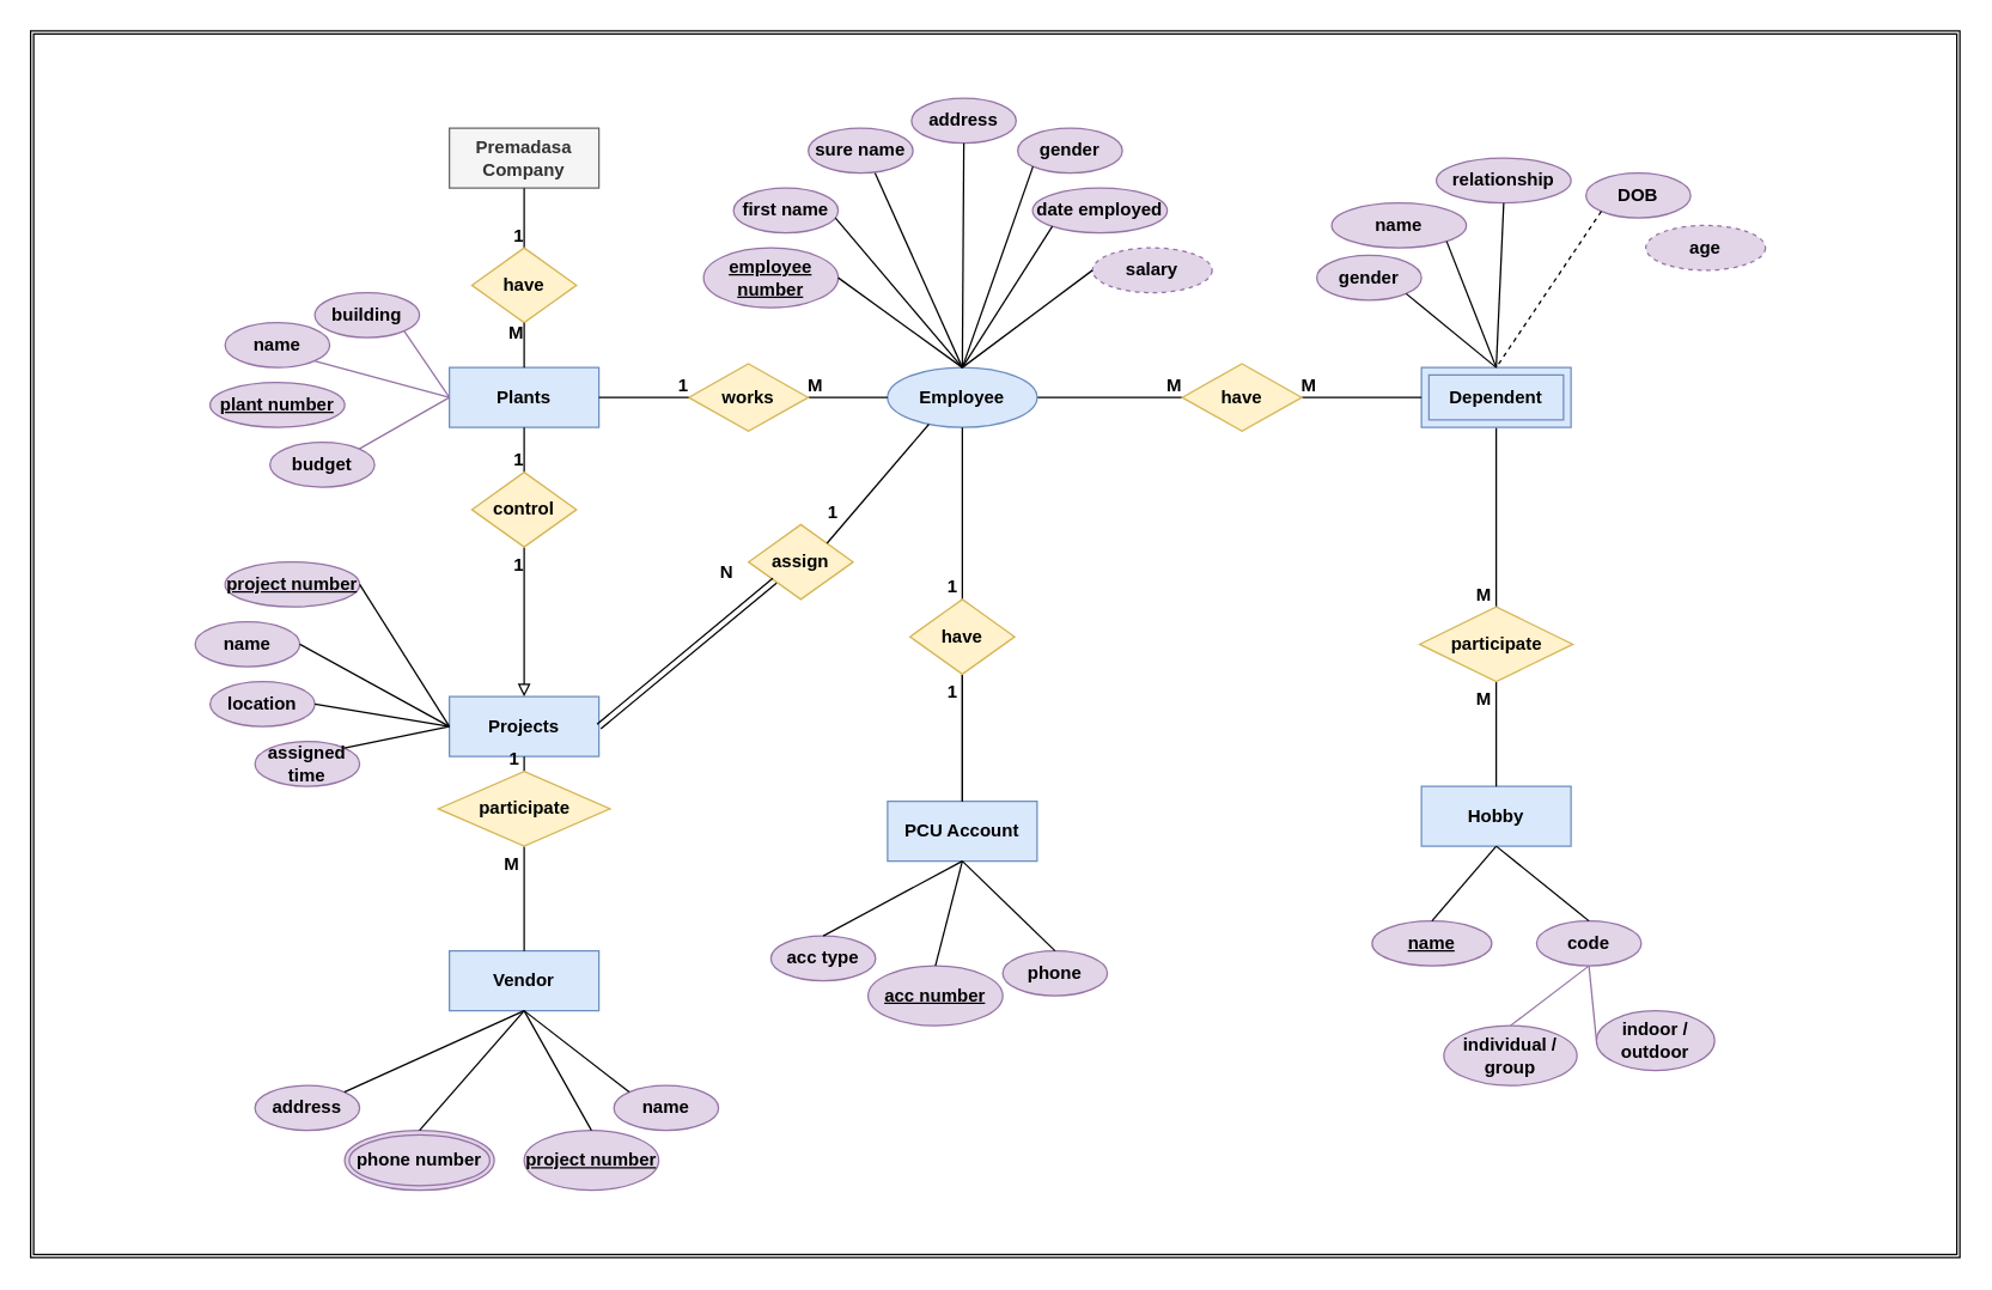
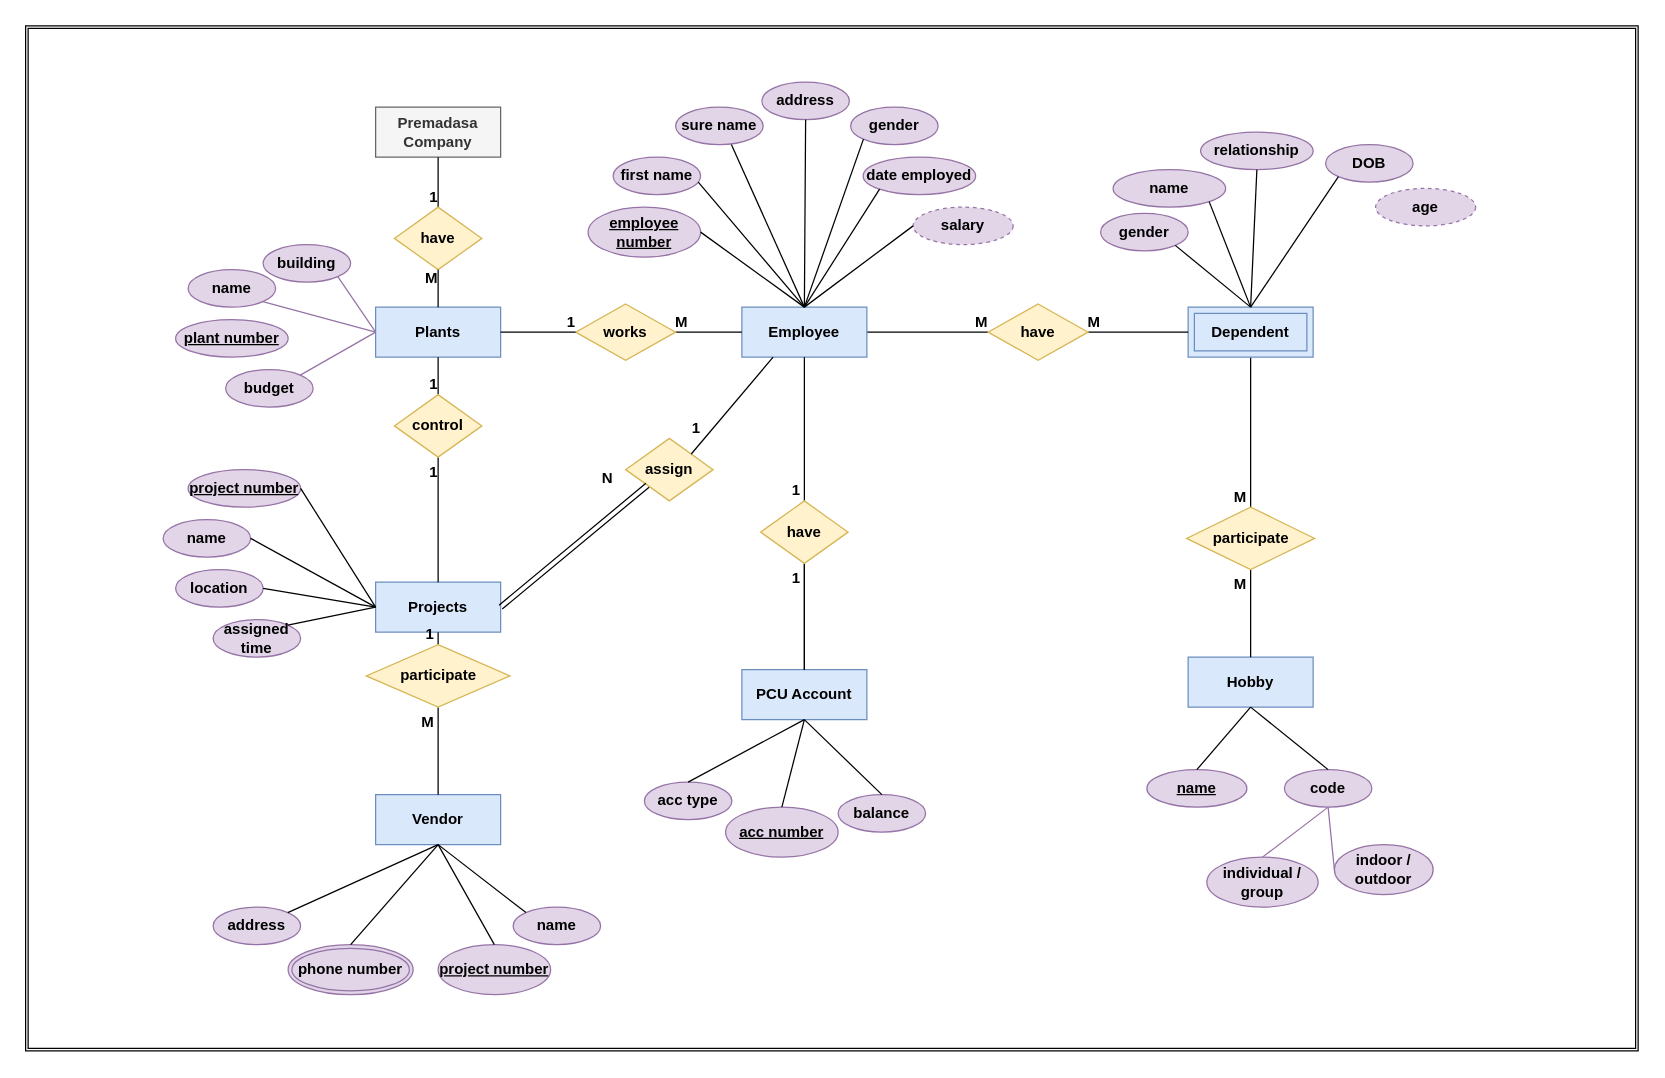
- <mxCell id="66" value="" style="endArrow=none;html=1;rounded=0;entryX=0.5;entryY=0;entryDx=0;entryDy=0;exitX=0;exitY=1;exitDx=0;exitDy=0;fontStyle=1;fontFamily=Helvetica;dashed=1;" edge="1" parent="1" source="63" target="9"><mxGeometry relative="1" as="geometry"><mxPoint x="1107" y="195" as="sourcePoint" /><mxPoint x="1020" y="242.5" as="targetPoint" /></mxGeometry></mxCell>
+ <mxCell id="66" value="" style="endArrow=none;html=1;rounded=0;entryX=0.5;entryY=0;entryDx=0;entryDy=0;exitX=0;exitY=1;exitDx=0;exitDy=0;fontStyle=1;fontFamily=Helvetica;" edge="1" parent="1" source="63" target="9"><mxGeometry relative="1" as="geometry"><mxPoint x="1107" y="195" as="sourcePoint" /><mxPoint x="1020" y="242.5" as="targetPoint" /></mxGeometry></mxCell>
- <mxCell id="5" value="Employee" style="ellipse;whiteSpace=wrap;html=1;align=center;fontStyle=1;fontFamily=Helvetica;fillColor=#dae8fc;strokeColor=#6c8ebf;" vertex="1" parent="1"><mxGeometry x="593" y="245" width="100" height="40" as="geometry" /></mxCell>
+ <mxCell id="5" value="Employee" style="whiteSpace=wrap;html=1;align=center;fontStyle=1;fontFamily=Helvetica;fillColor=#dae8fc;strokeColor=#6c8ebf;" vertex="1" parent="1"><mxGeometry x="593" y="245" width="100" height="40" as="geometry" /></mxCell>
- <mxCell id="45" style="edgeStyle=orthogonalEdgeStyle;rounded=0;orthogonalLoop=1;jettySize=auto;html=1;exitX=0.5;exitY=1;exitDx=0;exitDy=0;entryX=0.5;entryY=0;entryDx=0;entryDy=0;endArrow=block;endFill=0;fontStyle=1;fontFamily=Helvetica;" edge="1" parent="1" source="46" target="6"><mxGeometry relative="1" as="geometry" /></mxCell>
+ <mxCell id="45" style="edgeStyle=orthogonalEdgeStyle;rounded=0;orthogonalLoop=1;jettySize=auto;html=1;exitX=0.5;exitY=1;exitDx=0;exitDy=0;entryX=0.5;entryY=0;entryDx=0;entryDy=0;endArrow=none;endFill=0;fontStyle=1;fontFamily=Helvetica;" edge="1" parent="1" source="46" target="6"><mxGeometry relative="1" as="geometry" /></mxCell>
- <mxCell id="88" value="phone" style="ellipse;whiteSpace=wrap;html=1;align=center;fontStyle=1;fontFamily=Helvetica;fillColor=#e1d5e7;strokeColor=#9673a6;" vertex="1" parent="1"><mxGeometry x="670" y="635" width="70" height="30" as="geometry" /></mxCell>
+ <mxCell id="88" value="balance" style="ellipse;whiteSpace=wrap;html=1;align=center;fontStyle=1;fontFamily=Helvetica;fillColor=#e1d5e7;strokeColor=#9673a6;" vertex="1" parent="1"><mxGeometry x="670" y="635" width="70" height="30" as="geometry" /></mxCell>
